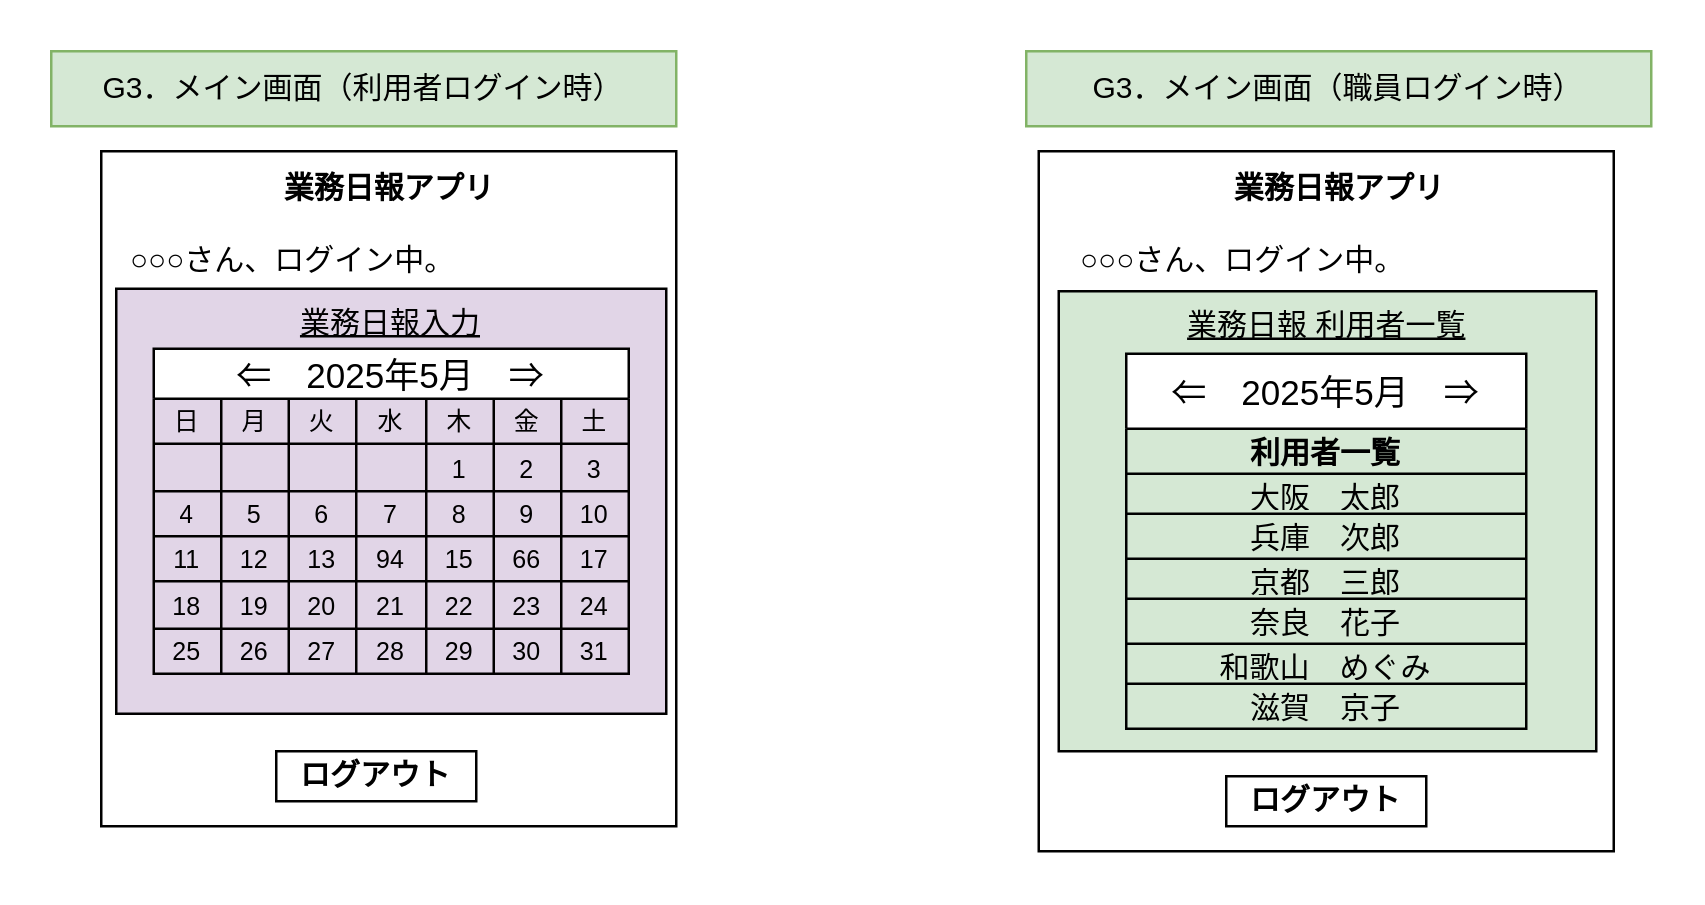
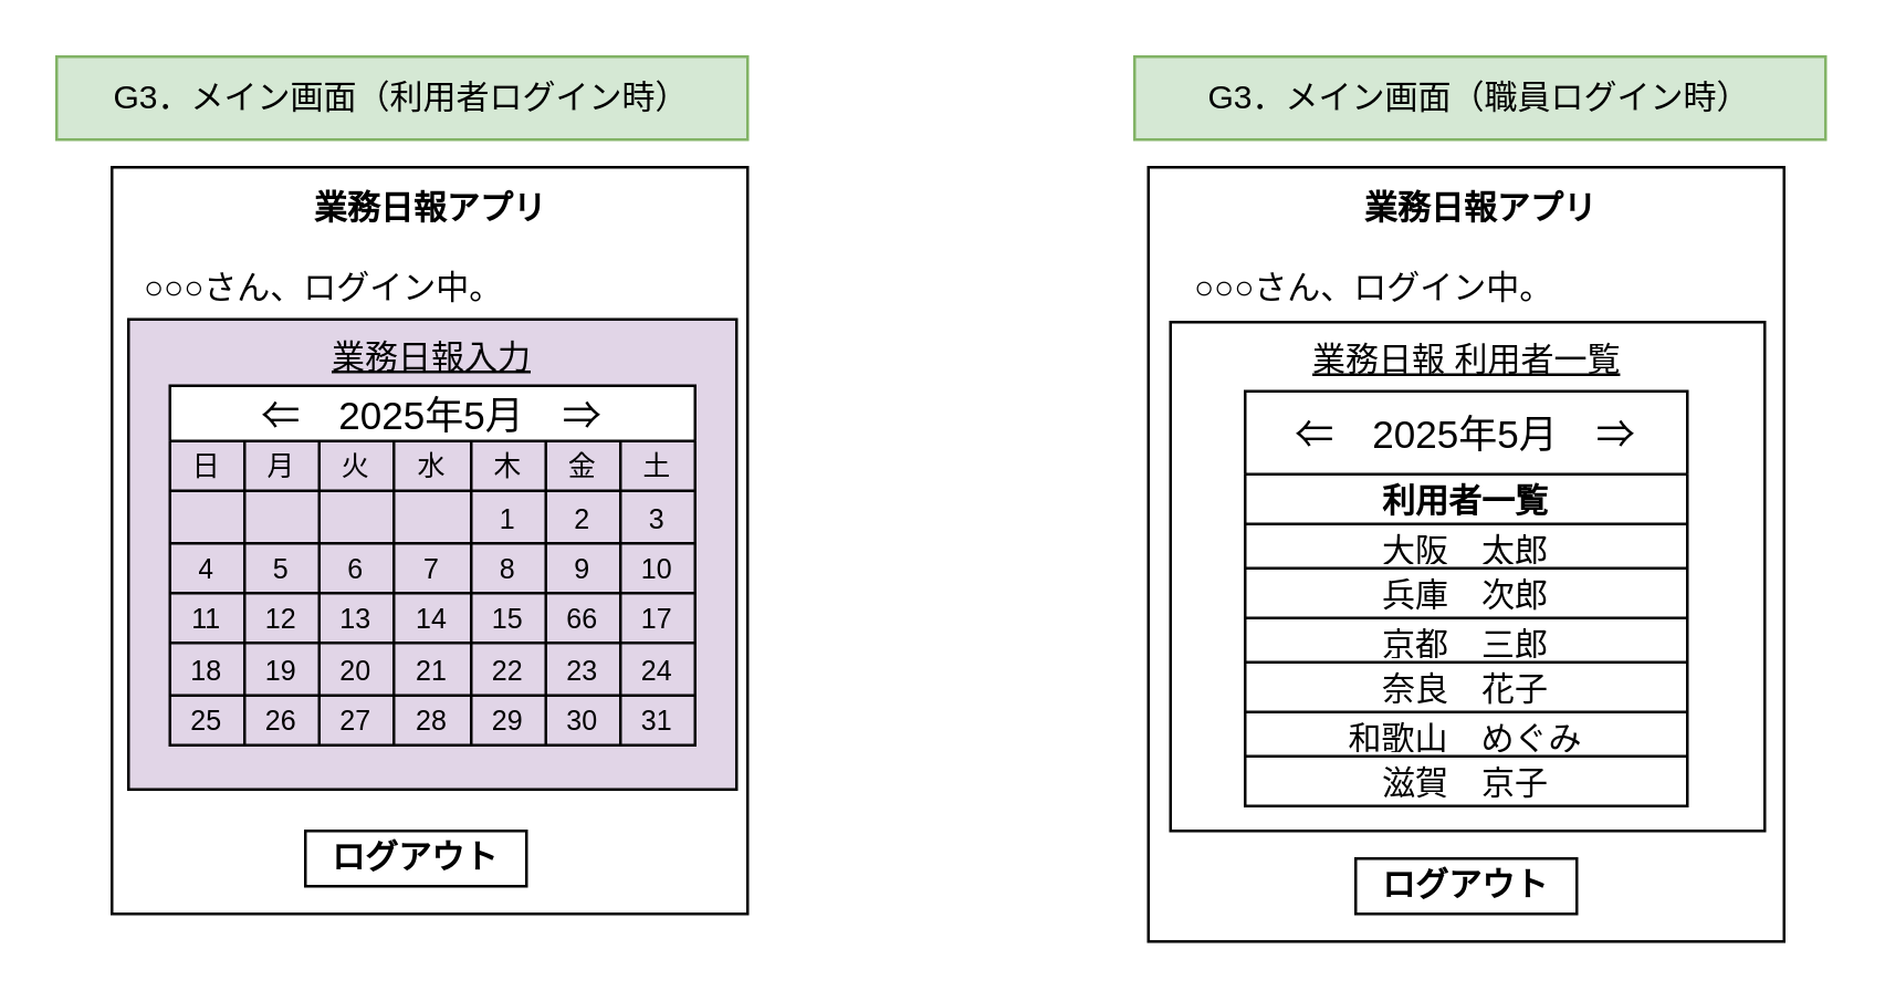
- <mxCell id="62" value="&lt;u&gt;業務日報 利用者一覧&lt;/u&gt;" style="rounded=0;whiteSpace=wrap;html=1;verticalAlign=top;align=center;fillColor=#d5e8d4;" parent="1" vertex="1"><mxGeometry x="423" y="116" width="215" height="184" as="geometry" /></mxCell>
+ <mxCell id="62" value="&lt;u&gt;業務日報 利用者一覧&lt;/u&gt;" style="rounded=0;whiteSpace=wrap;html=1;verticalAlign=top;align=center;" parent="1" vertex="1"><mxGeometry x="423" y="116" width="215" height="184" as="geometry" /></mxCell>
- <mxCell id="42" value="94" style="shape=partialRectangle;html=1;whiteSpace=wrap;connectable=0;strokeColor=inherit;overflow=hidden;fillColor=none;top=0;left=0;bottom=0;right=0;pointerEvents=1;fontSize=10;" parent="38" vertex="1"><mxGeometry x="81" width="28" height="18" as="geometry"><mxRectangle width="28" height="18" as="alternateBounds" /></mxGeometry></mxCell>
+ <mxCell id="42" value="14" style="shape=partialRectangle;html=1;whiteSpace=wrap;connectable=0;strokeColor=inherit;overflow=hidden;fillColor=none;top=0;left=0;bottom=0;right=0;pointerEvents=1;fontSize=10;" parent="38" vertex="1"><mxGeometry x="81" width="28" height="18" as="geometry"><mxRectangle width="28" height="18" as="alternateBounds" /></mxGeometry></mxCell>
